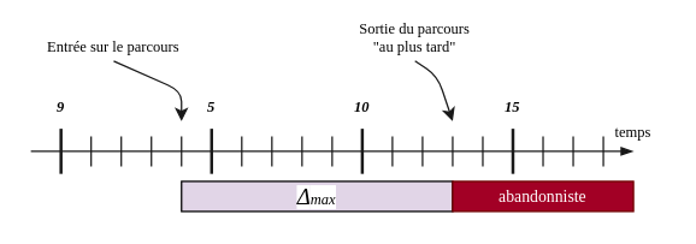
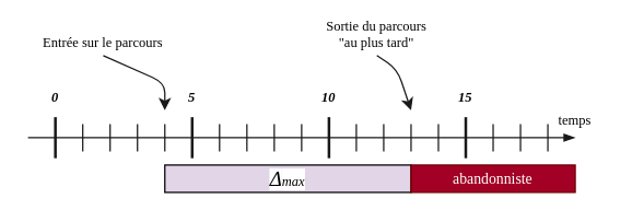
- <mxCell id="22" value="9" style="text;html=1;strokeColor=none;fillColor=none;align=center;verticalAlign=middle;whiteSpace=wrap;rounded=0;fontStyle=3;fontFamily=Comic Sans MS;fontSize=10;" vertex="1" parent="1"><mxGeometry x="30" y="60" width="20" height="20" as="geometry" /></mxCell>
+ <mxCell id="22" value="0" style="text;html=1;strokeColor=none;fillColor=none;align=center;verticalAlign=middle;whiteSpace=wrap;rounded=0;fontStyle=3;fontFamily=Comic Sans MS;fontSize=10;" vertex="1" parent="1"><mxGeometry x="30" y="60" width="20" height="20" as="geometry" /></mxCell>
